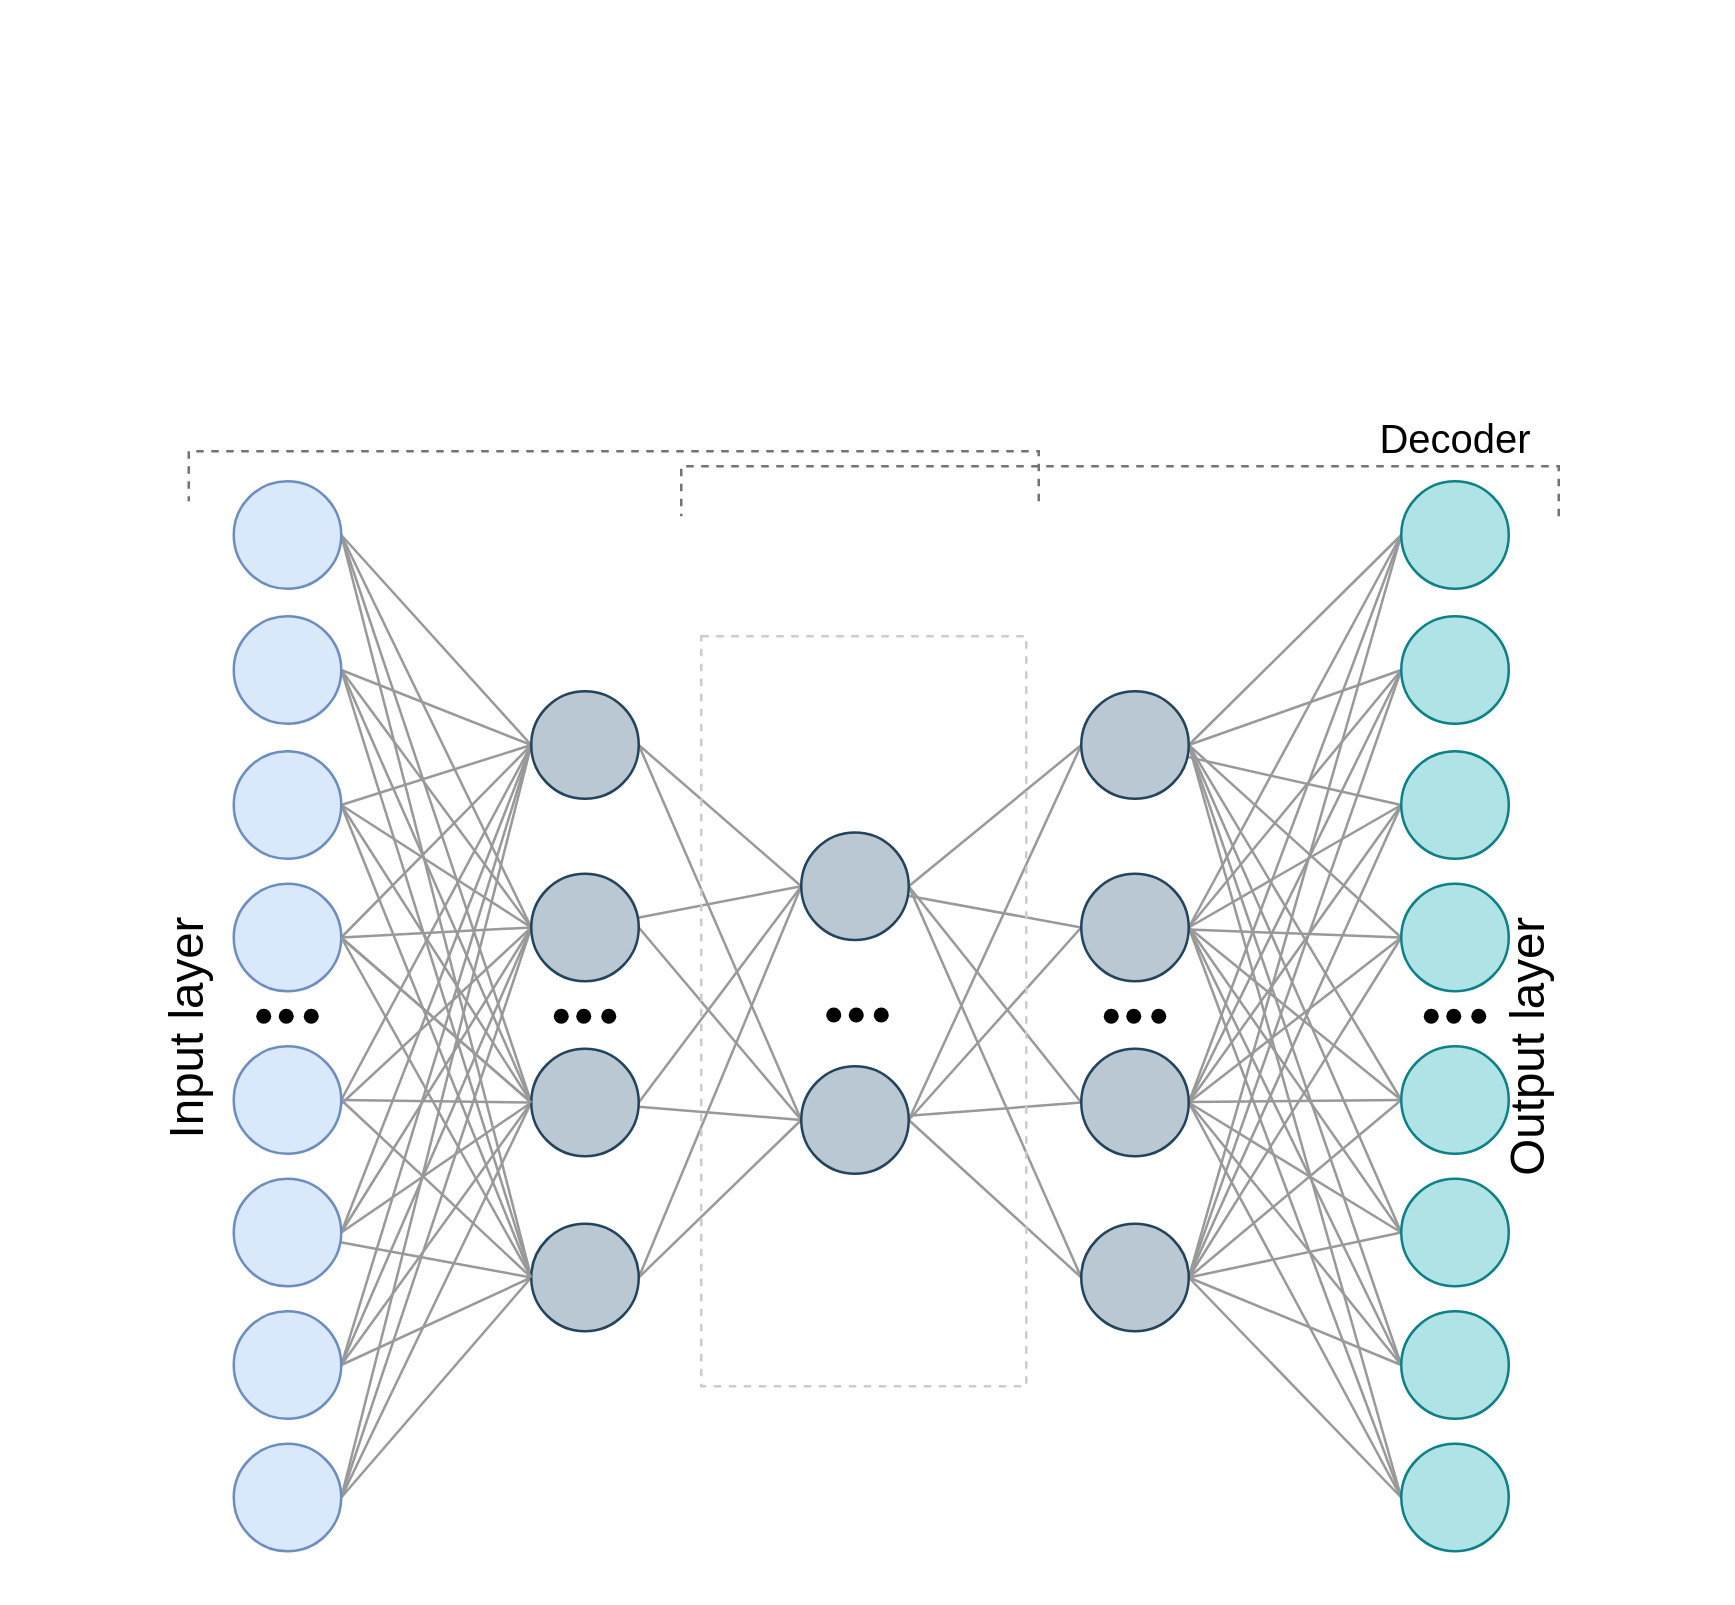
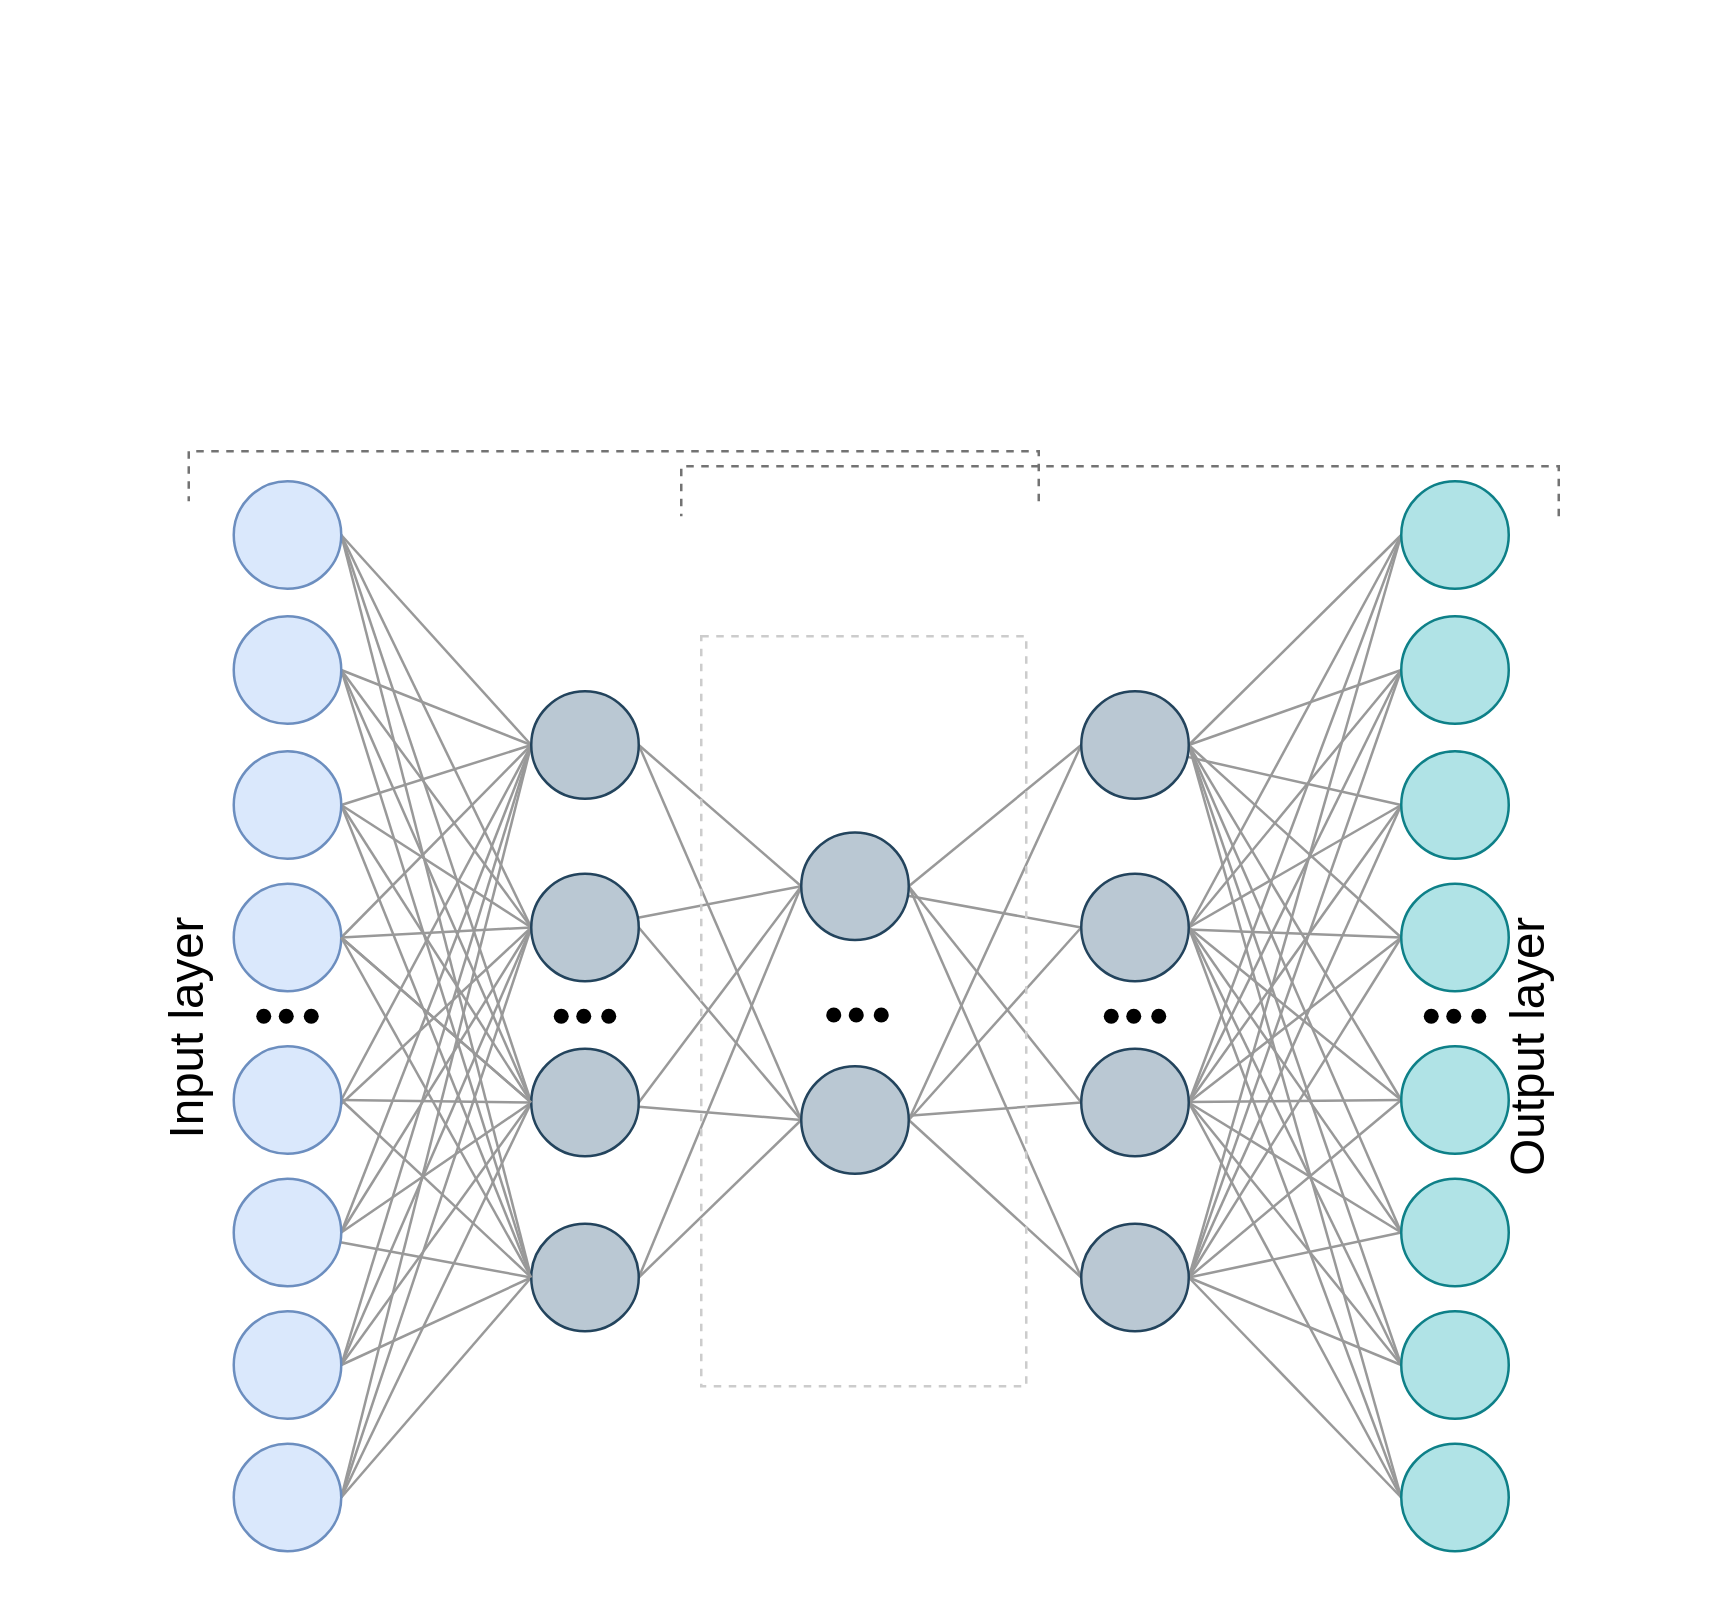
- <mxCell id="110" value="Decoder" style="text;html=1;strokeColor=none;fillColor=none;align=center;verticalAlign=middle;whiteSpace=wrap;rounded=0;dashed=1;strokeWidth=1;fontSize=16;" parent="1" vertex="1"><mxGeometry x="551.5" y="165" width="60" height="20" as="geometry" /></mxCell>
